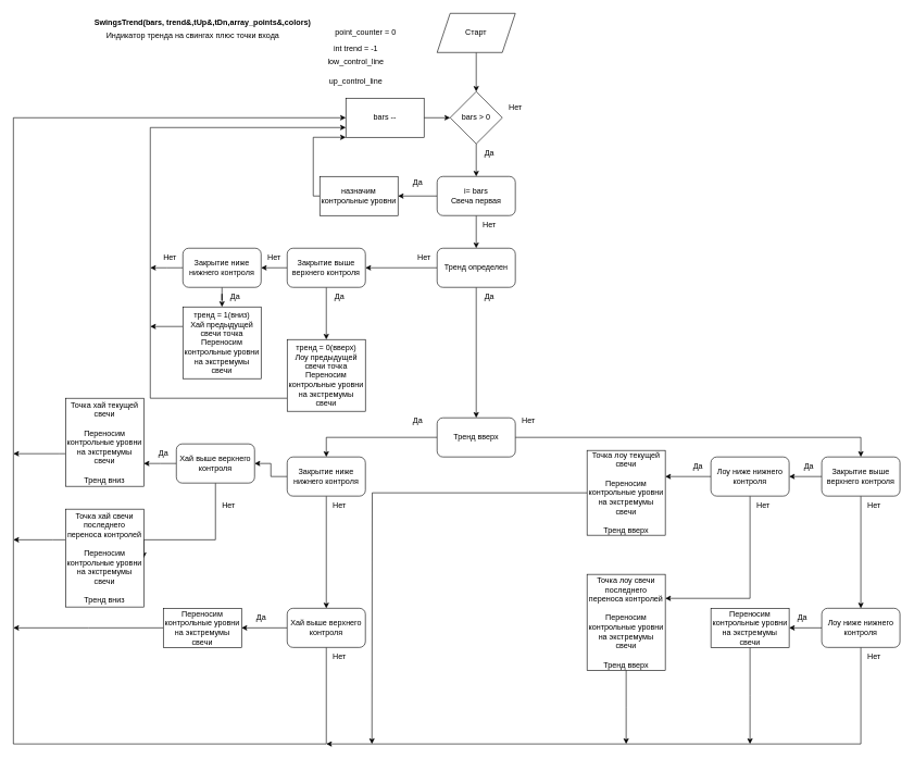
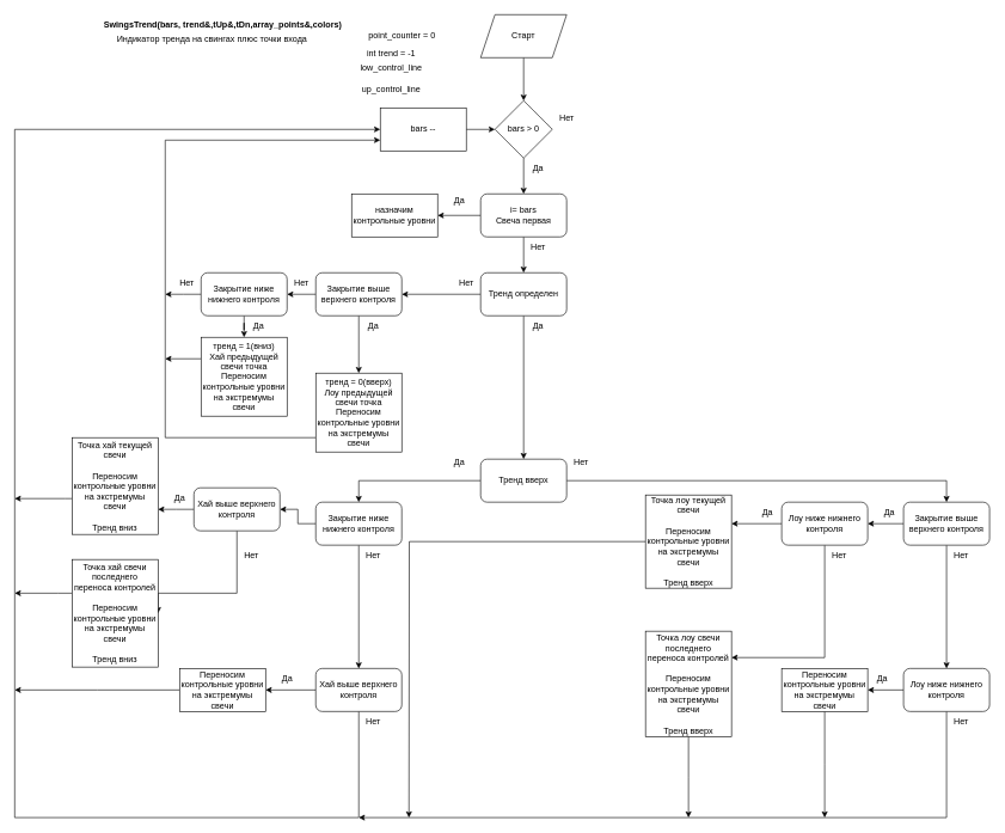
- <mxCell id="12" style="edgeStyle=orthogonalEdgeStyle;rounded=0;orthogonalLoop=1;jettySize=auto;html=1;entryX=0;entryY=1;entryDx=0;entryDy=0;" parent="1" source="13" target="18" edge="1"><mxGeometry relative="1" as="geometry"><Array as="points"><mxPoint x="480" y="300" /><mxPoint x="480" y="210" /></Array></mxGeometry></mxCell>
